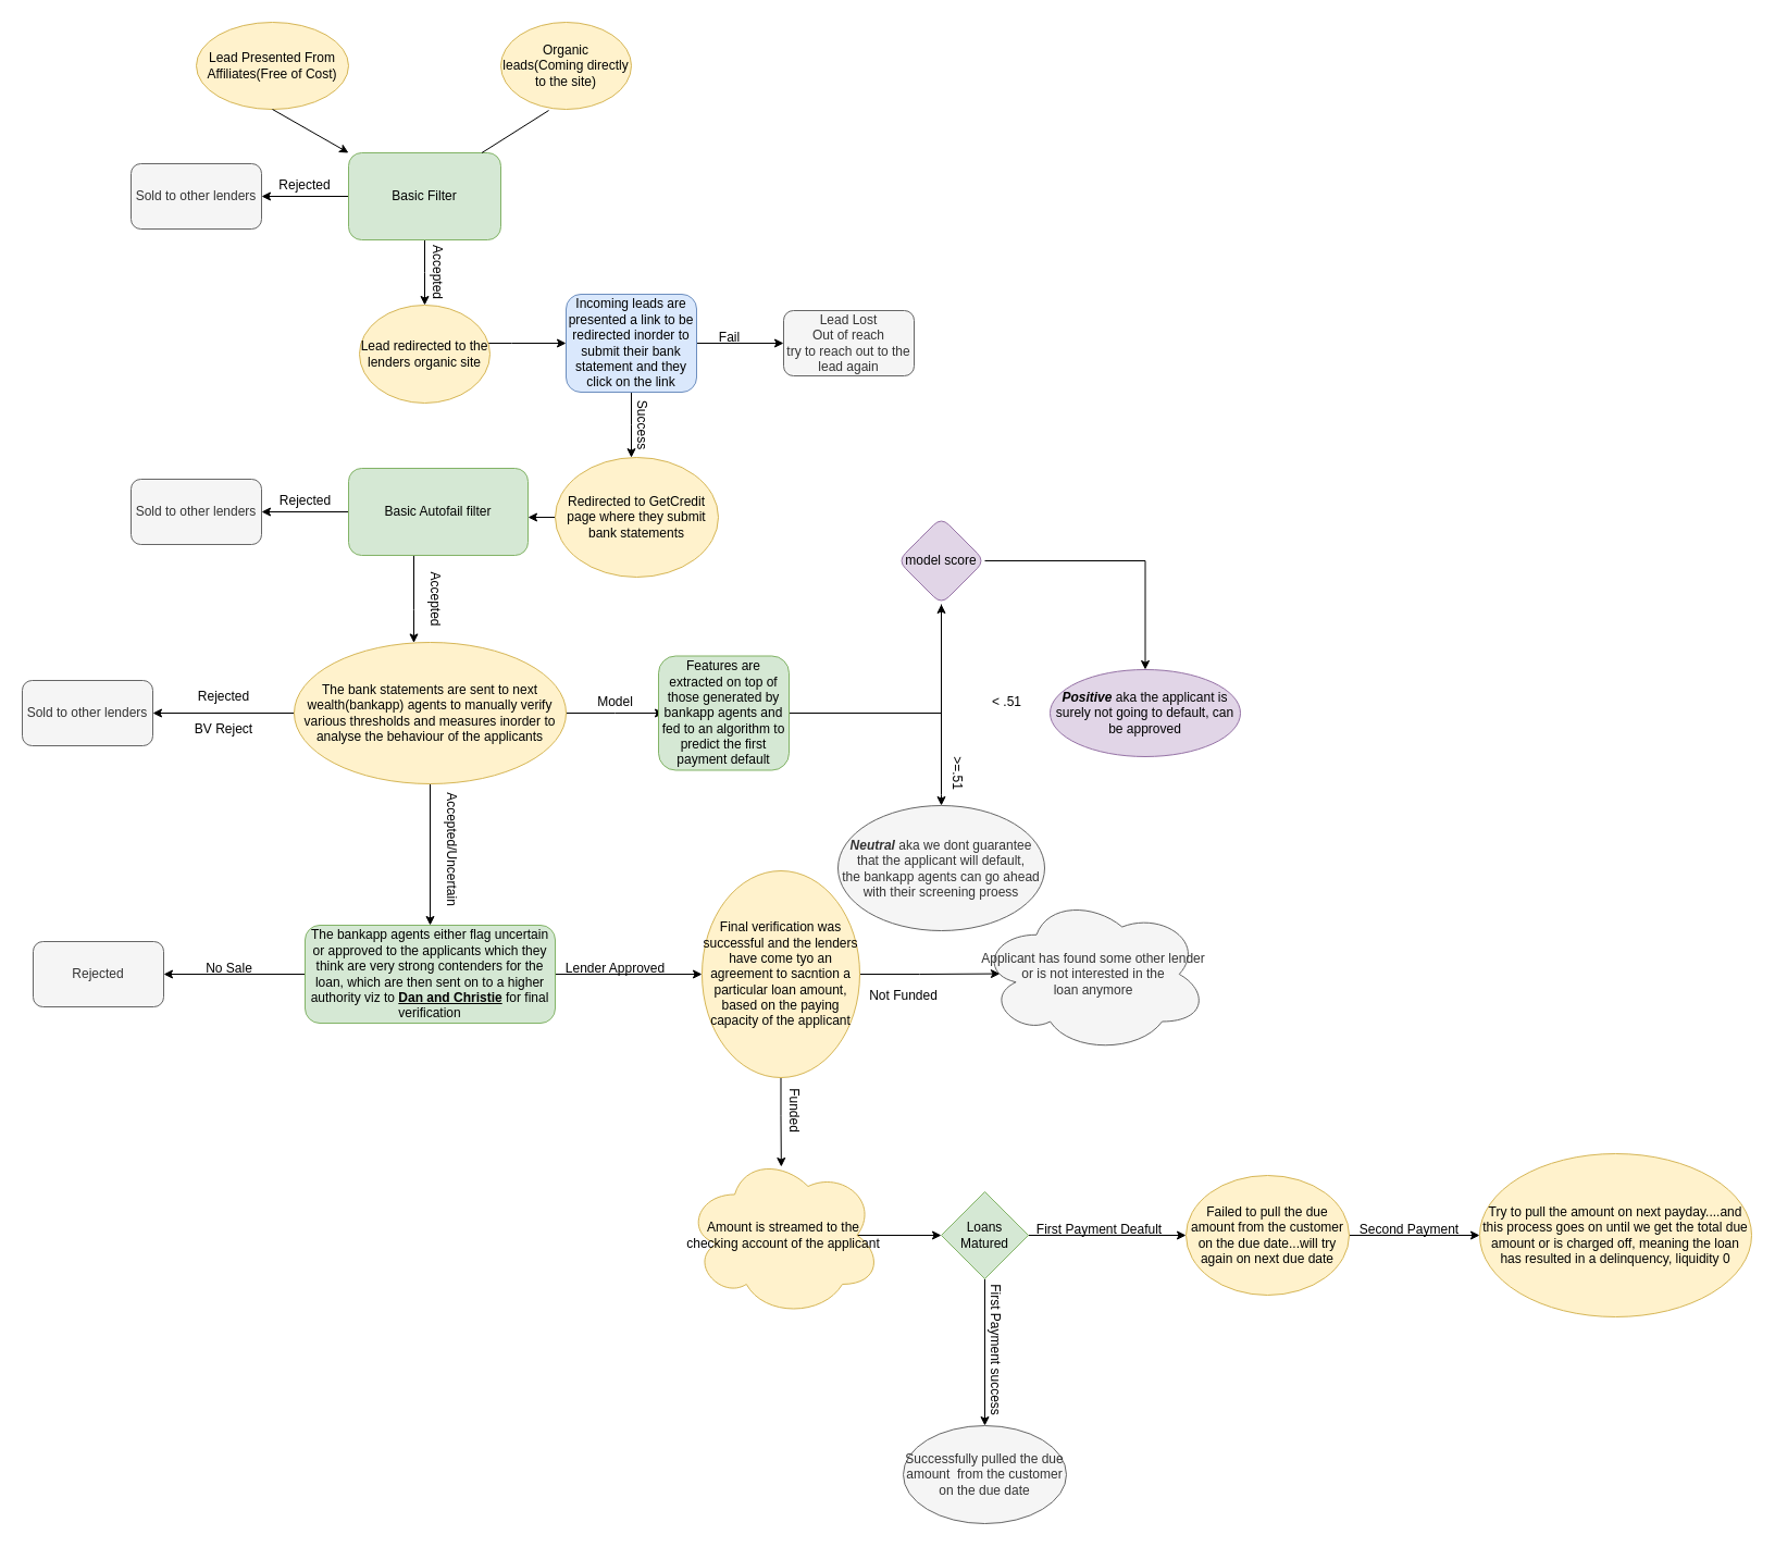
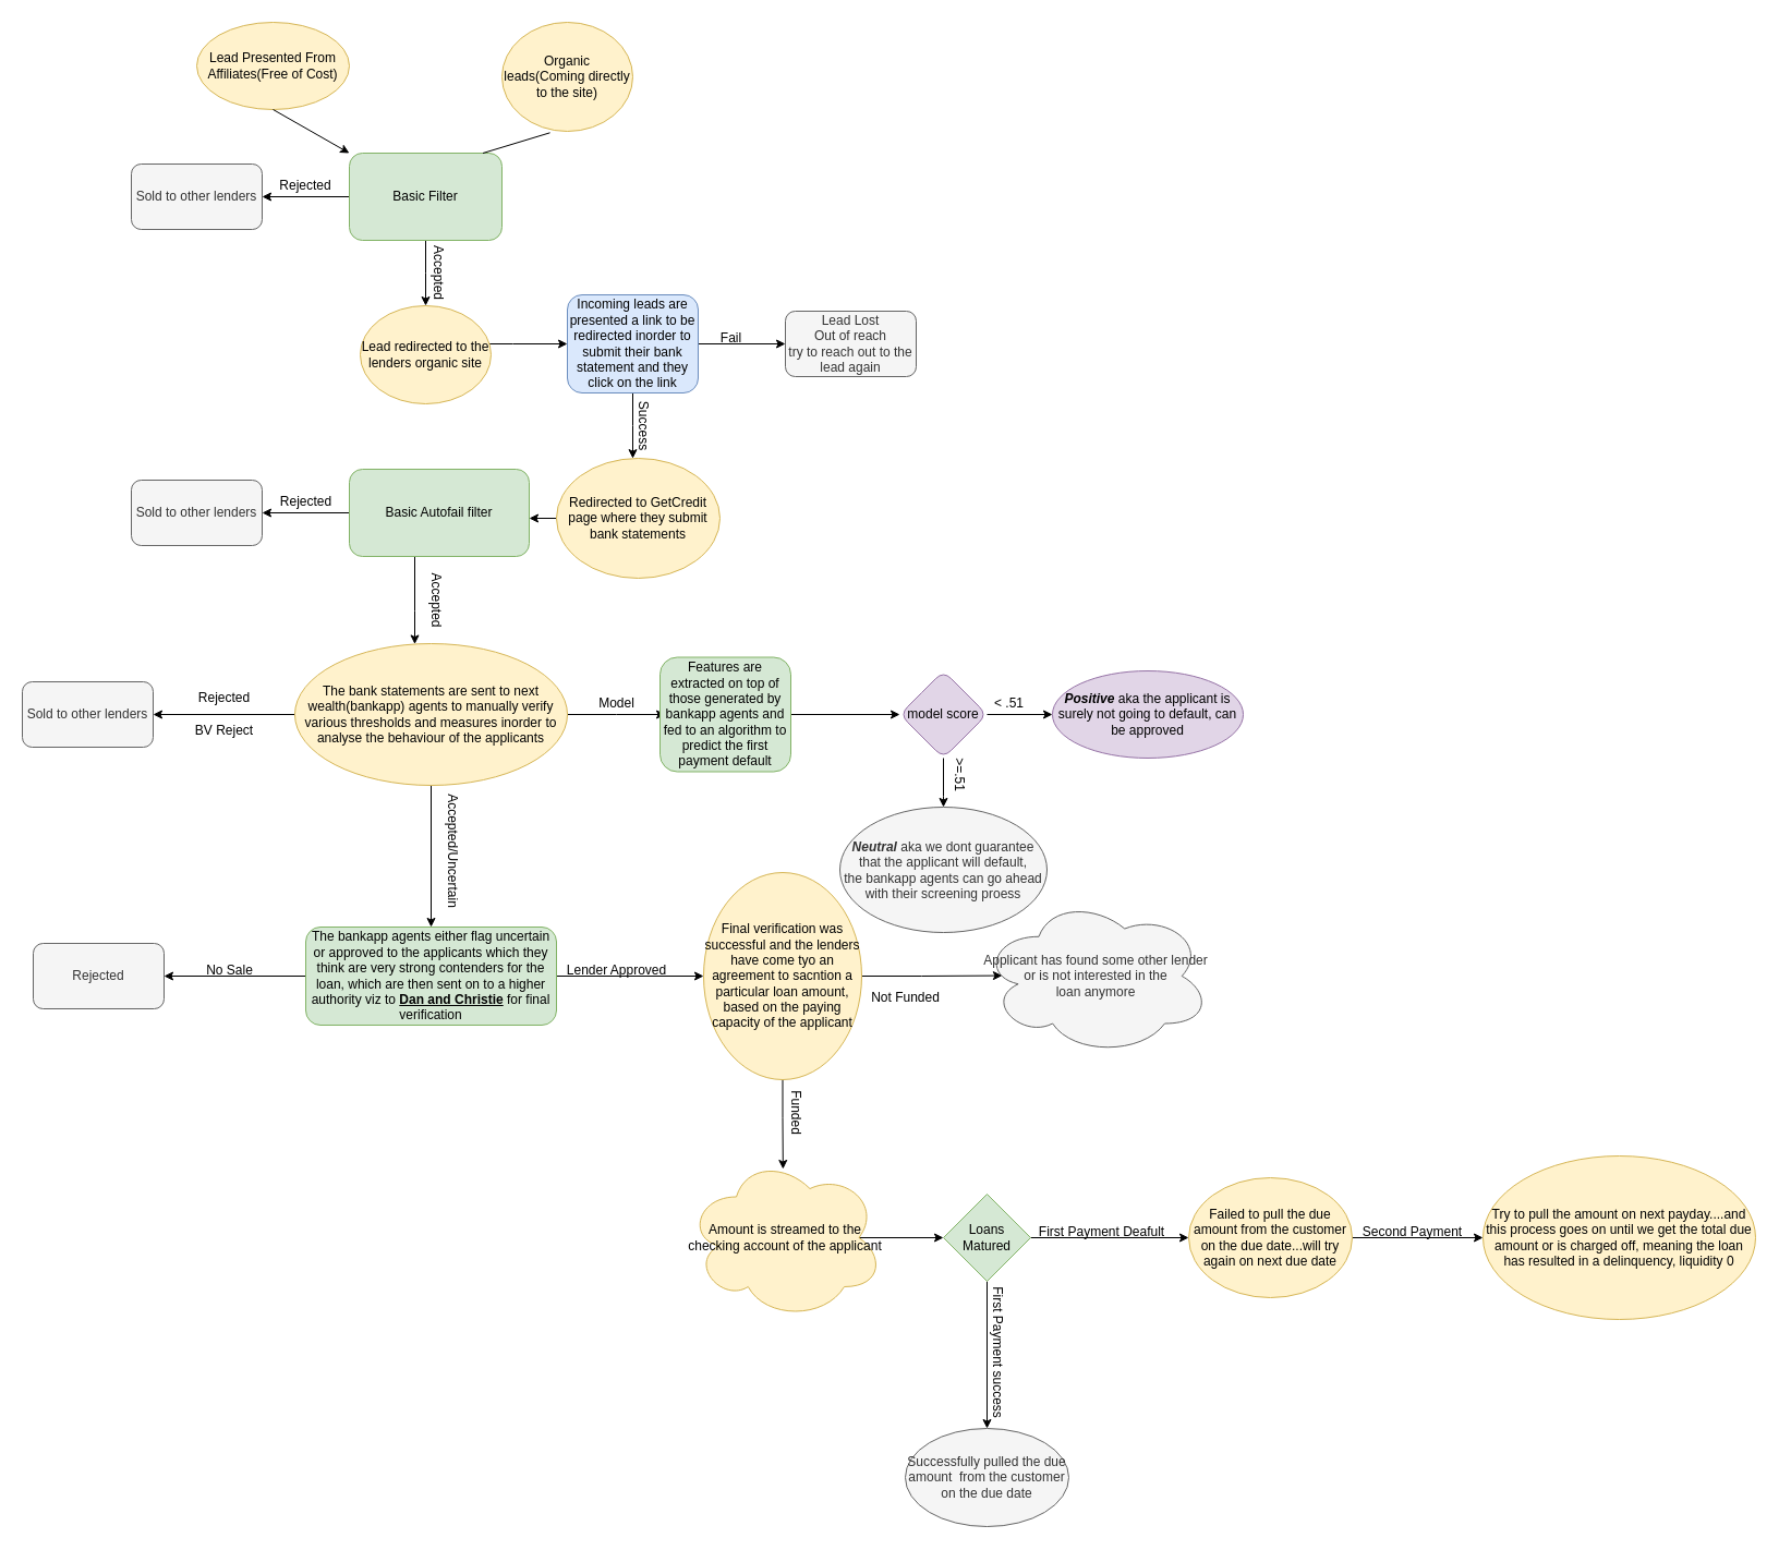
- <mxCell id="7" value="Organic leads(Coming directly to the site)" style="ellipse;whiteSpace=wrap;html=1;fillColor=#fff2cc;strokeColor=#d6b656;" vertex="1" parent="1"><mxGeometry x="460" width="120" height="80" as="geometry" y="20" /></mxCell>
+ <mxCell id="7" value="Organic leads(Coming directly to the site)" style="ellipse;whiteSpace=wrap;html=1;fillColor=#fff2cc;strokeColor=#d6b656;" vertex="1" parent="1"><mxGeometry x="460" y="20" width="120" height="100" as="geometry" /></mxCell>
- <mxCell id="40" value="model score" style="rhombus;whiteSpace=wrap;html=1;rounded=1;strokeColor=#9673a6;fillColor=#e1d5e7;" vertex="1" parent="1"><mxGeometry x="825" y="475" width="80" height="80" as="geometry" /></mxCell>
+ <mxCell id="40" value="model score" style="rhombus;whiteSpace=wrap;html=1;rounded=1;strokeColor=#9673a6;fillColor=#e1d5e7;" vertex="1" parent="1"><mxGeometry x="825" y="615" width="80" height="80" as="geometry" /></mxCell>
